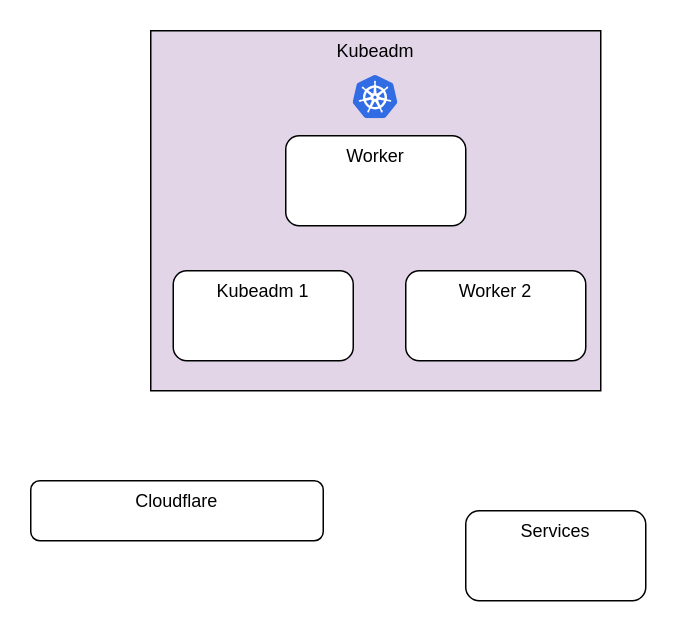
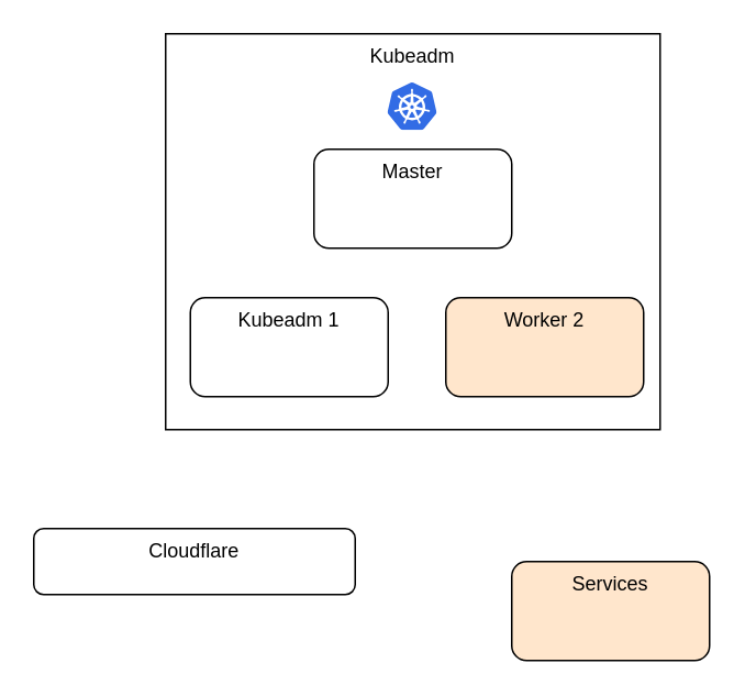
- <mxCell id="2" value="Kubeadm" style="rounded=0;whiteSpace=wrap;html=1;verticalAlign=top;fillColor=#e1d5e7;" vertex="1" parent="1"><mxGeometry x="100" y="20" width="300" height="240" as="geometry" /></mxCell>
+ <mxCell id="2" value="Kubeadm" style="rounded=0;whiteSpace=wrap;html=1;verticalAlign=top;" vertex="1" parent="1"><mxGeometry x="100" y="20" width="300" height="240" as="geometry" /></mxCell>
- <mxCell id="3" value="Worker" style="rounded=1;whiteSpace=wrap;html=1;verticalAlign=top;" vertex="1" parent="1"><mxGeometry x="190" y="90" width="120" height="60" as="geometry" /></mxCell>
+ <mxCell id="3" value="Master" style="rounded=1;whiteSpace=wrap;html=1;verticalAlign=top;" vertex="1" parent="1"><mxGeometry x="190" y="90" width="120" height="60" as="geometry" /></mxCell>
- <mxCell id="7" value="Worker 2" style="rounded=1;whiteSpace=wrap;html=1;verticalAlign=top;" vertex="1" parent="1"><mxGeometry x="270" y="180" width="120" height="60" as="geometry" /></mxCell>
+ <mxCell id="7" value="Worker 2" style="rounded=1;whiteSpace=wrap;html=1;verticalAlign=top;fillColor=#ffe6cc;" vertex="1" parent="1"><mxGeometry x="270" y="180" width="120" height="60" as="geometry" /></mxCell>
- <mxCell id="9" value="&lt;div&gt;Services&lt;/div&gt;" style="rounded=1;whiteSpace=wrap;html=1;verticalAlign=top;" vertex="1" parent="1"><mxGeometry x="310" y="340" width="120" height="60" as="geometry" /></mxCell>
+ <mxCell id="9" value="&lt;div&gt;Services&lt;/div&gt;" style="rounded=1;whiteSpace=wrap;html=1;verticalAlign=top;fillColor=#ffe6cc;" vertex="1" parent="1"><mxGeometry x="310" y="340" width="120" height="60" as="geometry" /></mxCell>
